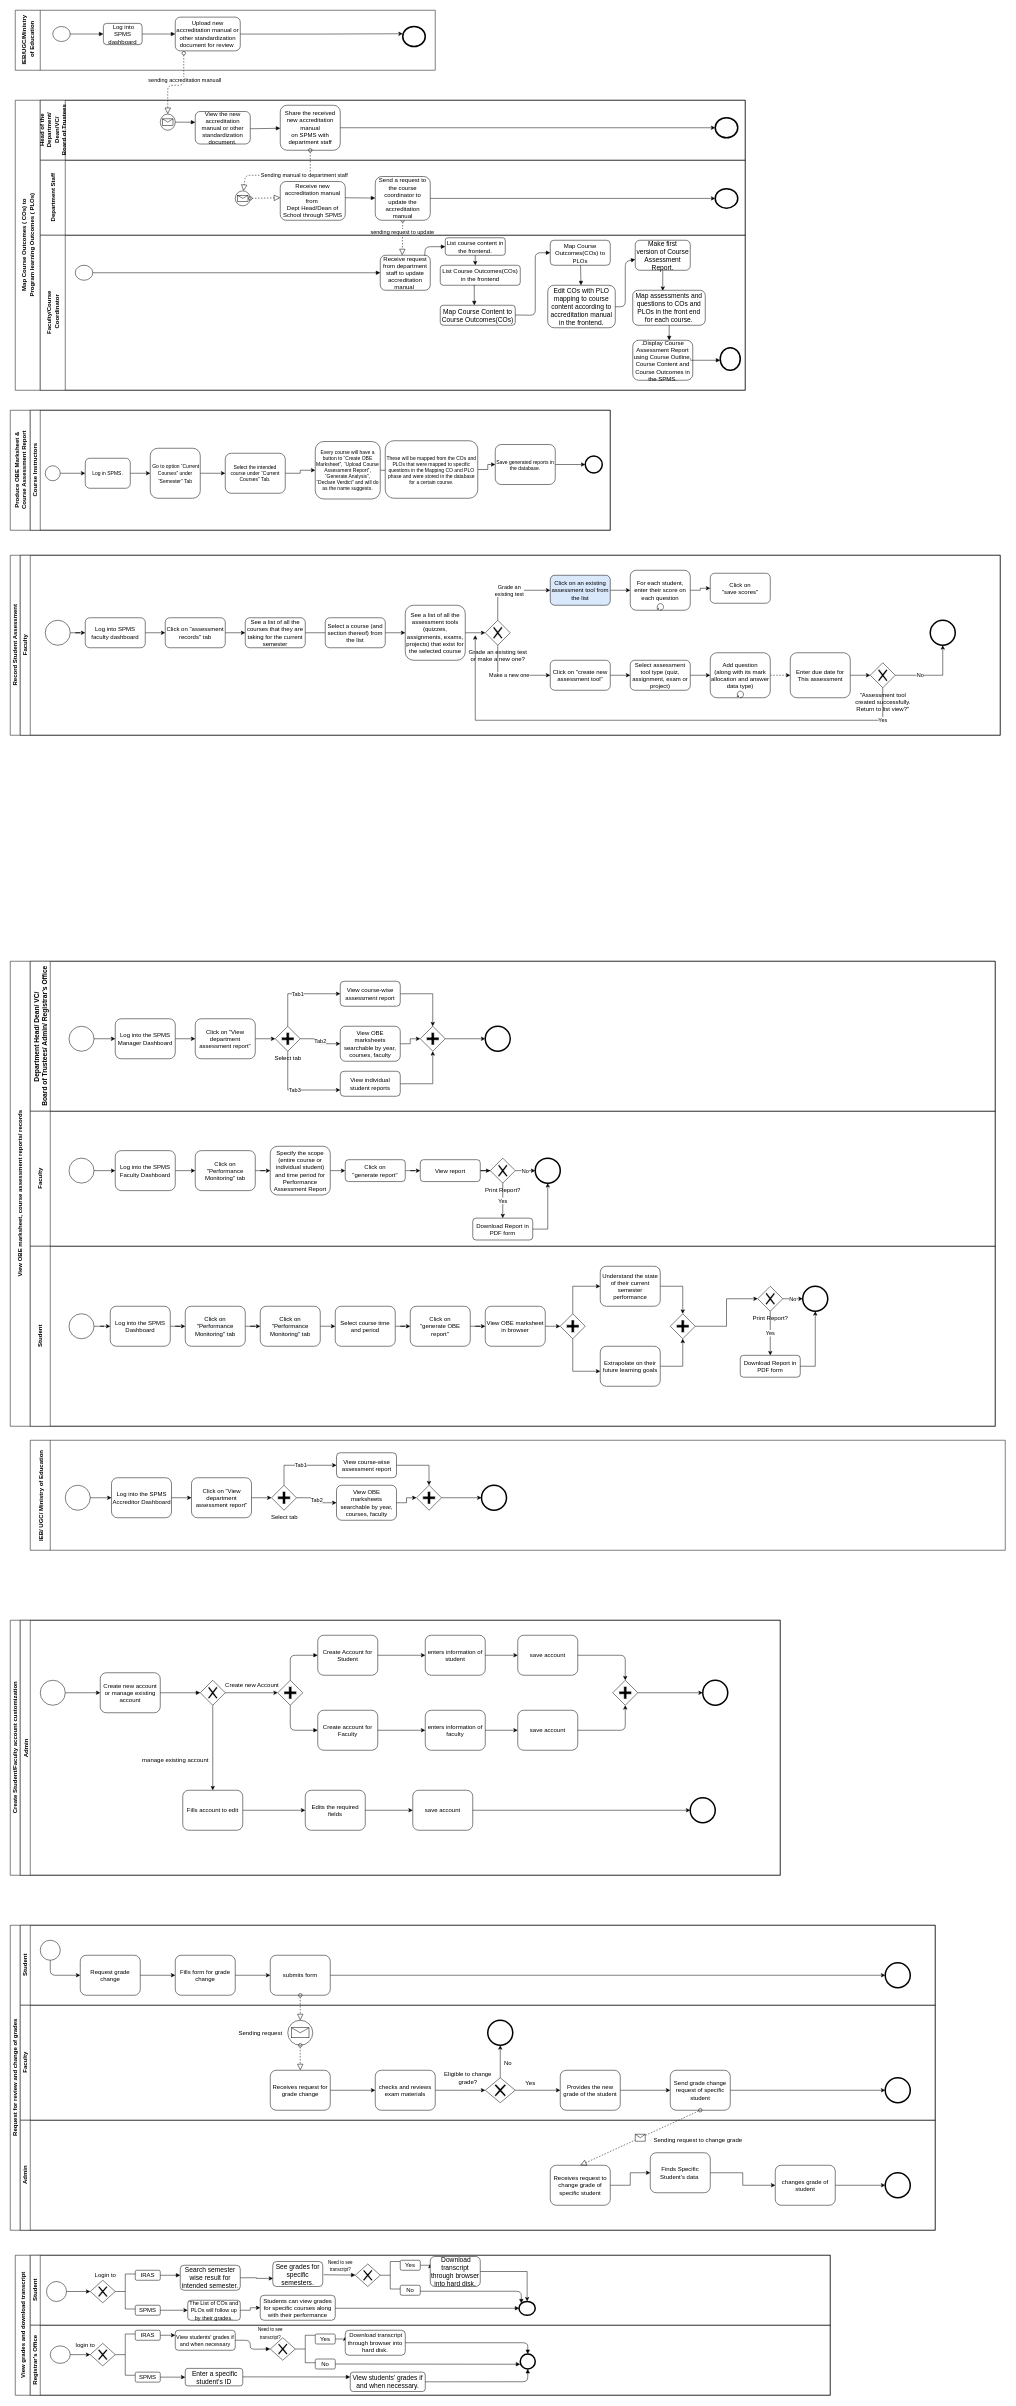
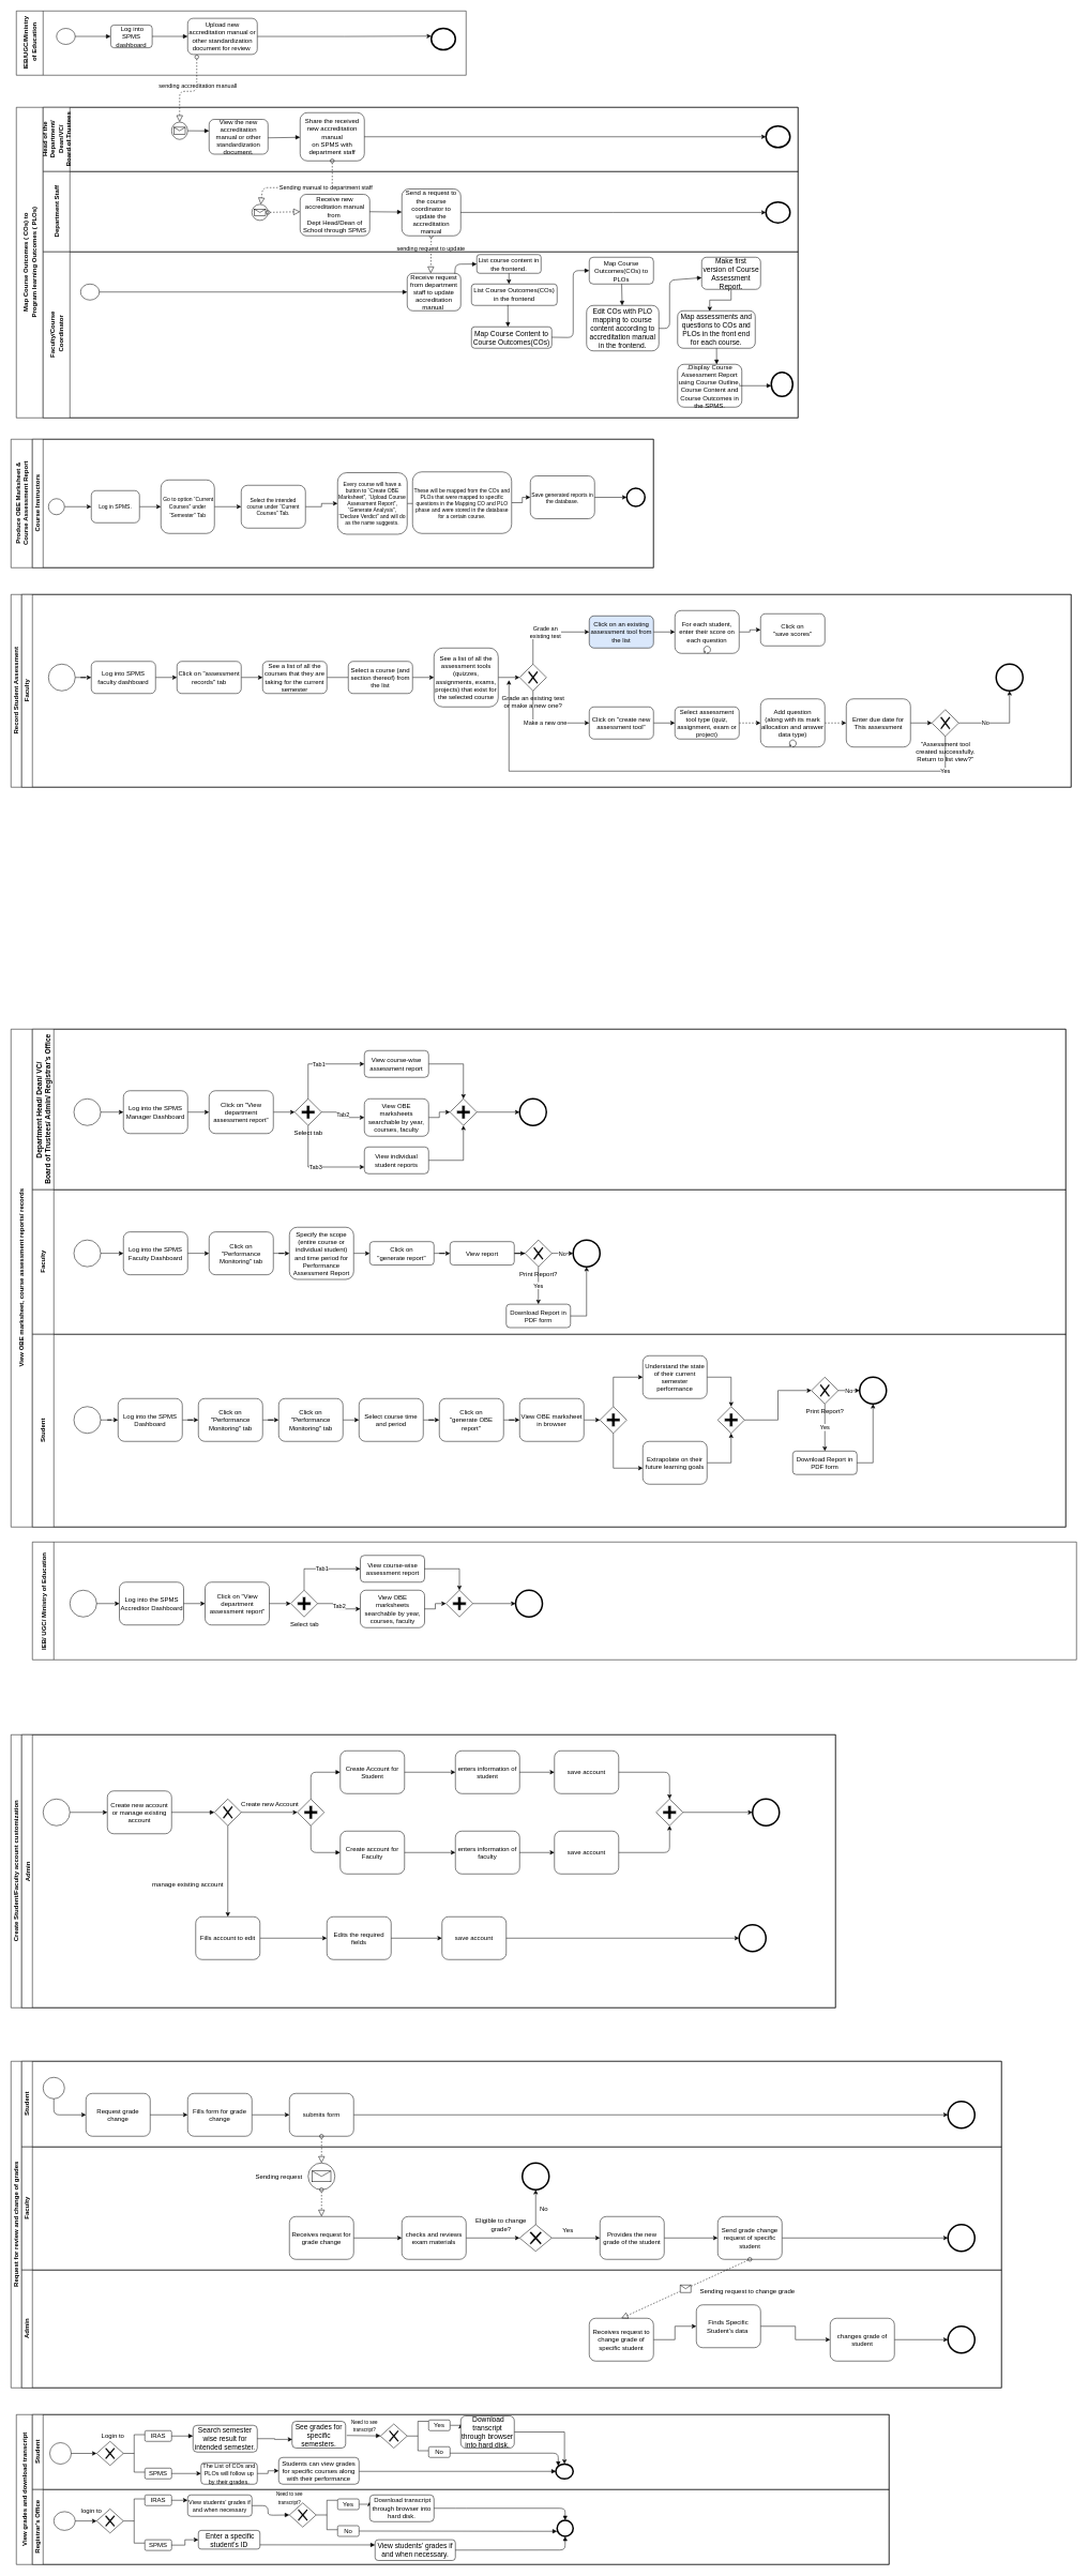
- <mxCell id="115" value="&lt;span id=&quot;docs-internal-guid-de6cdb7c-7fff-2f82-2318-de7318b5e7f7&quot;&gt;&lt;p dir=&quot;ltr&quot; style=&quot;line-height: 1.2 ; margin-top: 0pt ; margin-bottom: 0pt&quot;&gt;&lt;span style=&quot;background-color: transparent ; font-family: &amp;#34;arial&amp;#34; ; font-size: 10pt&quot;&gt;&lt;br&gt;&lt;/span&gt;&lt;/p&gt;&lt;p dir=&quot;ltr&quot; style=&quot;line-height: 1.2 ; margin-top: 0pt ; margin-bottom: 0pt&quot;&gt;&lt;span style=&quot;background-color: transparent ; font-family: &amp;#34;arial&amp;#34; ; font-size: 10pt&quot;&gt;Make first&lt;/span&gt;&lt;/p&gt;&lt;p dir=&quot;ltr&quot; style=&quot;line-height: 1.2 ; margin-top: 0pt ; margin-bottom: 0pt&quot;&gt;&lt;span style=&quot;font-size: 10pt ; font-family: &amp;#34;arial&amp;#34; ; background-color: transparent ; vertical-align: baseline&quot;&gt;version of Course Assessment Report.&lt;/span&gt;&lt;/p&gt;&lt;br&gt;&lt;/span&gt;" style="shape=ext;rounded=1;html=1;whiteSpace=wrap;" parent="100" vertex="1"><mxGeometry x="1190" y="10" width="110" height="60" as="geometry" /></mxCell>
+ <mxCell id="115" value="&lt;span id=&quot;docs-internal-guid-de6cdb7c-7fff-2f82-2318-de7318b5e7f7&quot;&gt;&lt;p dir=&quot;ltr&quot; style=&quot;line-height: 1.2 ; margin-top: 0pt ; margin-bottom: 0pt&quot;&gt;&lt;span style=&quot;background-color: transparent ; font-family: &amp;#34;arial&amp;#34; ; font-size: 10pt&quot;&gt;&lt;br&gt;&lt;/span&gt;&lt;/p&gt;&lt;p dir=&quot;ltr&quot; style=&quot;line-height: 1.2 ; margin-top: 0pt ; margin-bottom: 0pt&quot;&gt;&lt;span style=&quot;background-color: transparent ; font-family: &amp;#34;arial&amp;#34; ; font-size: 10pt&quot;&gt;Make first&lt;/span&gt;&lt;/p&gt;&lt;p dir=&quot;ltr&quot; style=&quot;line-height: 1.2 ; margin-top: 0pt ; margin-bottom: 0pt&quot;&gt;&lt;span style=&quot;font-size: 10pt ; font-family: &amp;#34;arial&amp;#34; ; background-color: transparent ; vertical-align: baseline&quot;&gt;version of Course Assessment Report.&lt;/span&gt;&lt;/p&gt;&lt;br&gt;&lt;/span&gt;" style="shape=ext;rounded=1;html=1;whiteSpace=wrap;" parent="100" vertex="1"><mxGeometry x="1230" y="10" width="110" height="60" as="geometry" /></mxCell>
- <mxCell id="68" style="edgeStyle=orthogonalEdgeStyle;rounded=0;orthogonalLoop=1;jettySize=auto;html=1;entryX=0;entryY=0.5;entryDx=0;entryDy=0;" parent="46" source="69" target="71" edge="1"><mxGeometry relative="1" as="geometry" /></mxCell>
+ <mxCell id="68" style="edgeStyle=orthogonalEdgeStyle;rounded=0;orthogonalLoop=1;jettySize=auto;html=1;entryX=0;entryY=0.5;entryDx=0;entryDy=0;dashed=1;" parent="46" source="69" target="71" edge="1"><mxGeometry relative="1" as="geometry" /></mxCell>
- <mxCell id="317" value="&lt;span id=&quot;docs-internal-guid-e0325826-7fff-1682-f53e-4bb36745a59a&quot;&gt;&lt;span style=&quot;font-size: 10pt ; font-family: &amp;#34;arial&amp;#34; ; background-color: transparent ; vertical-align: baseline&quot;&gt;&amp;nbsp;Enter a specific student’s ID&lt;/span&gt;&lt;/span&gt;" style="shape=ext;rounded=1;html=1;whiteSpace=wrap;" parent="302" vertex="1"><mxGeometry x="310" y="86.25" width="115" height="35" as="geometry" /></mxCell>
+ <mxCell id="317" value="&lt;span id=&quot;docs-internal-guid-e0325826-7fff-1682-f53e-4bb36745a59a&quot;&gt;&lt;span style=&quot;font-size: 10pt ; font-family: &amp;#34;arial&amp;#34; ; background-color: transparent ; vertical-align: baseline&quot;&gt;&amp;nbsp;Enter a specific student’s ID&lt;/span&gt;&lt;/span&gt;" style="shape=ext;rounded=1;html=1;whiteSpace=wrap;" parent="302" vertex="1"><mxGeometry x="310" y="76.25" width="115" height="35" as="geometry" /></mxCell>
